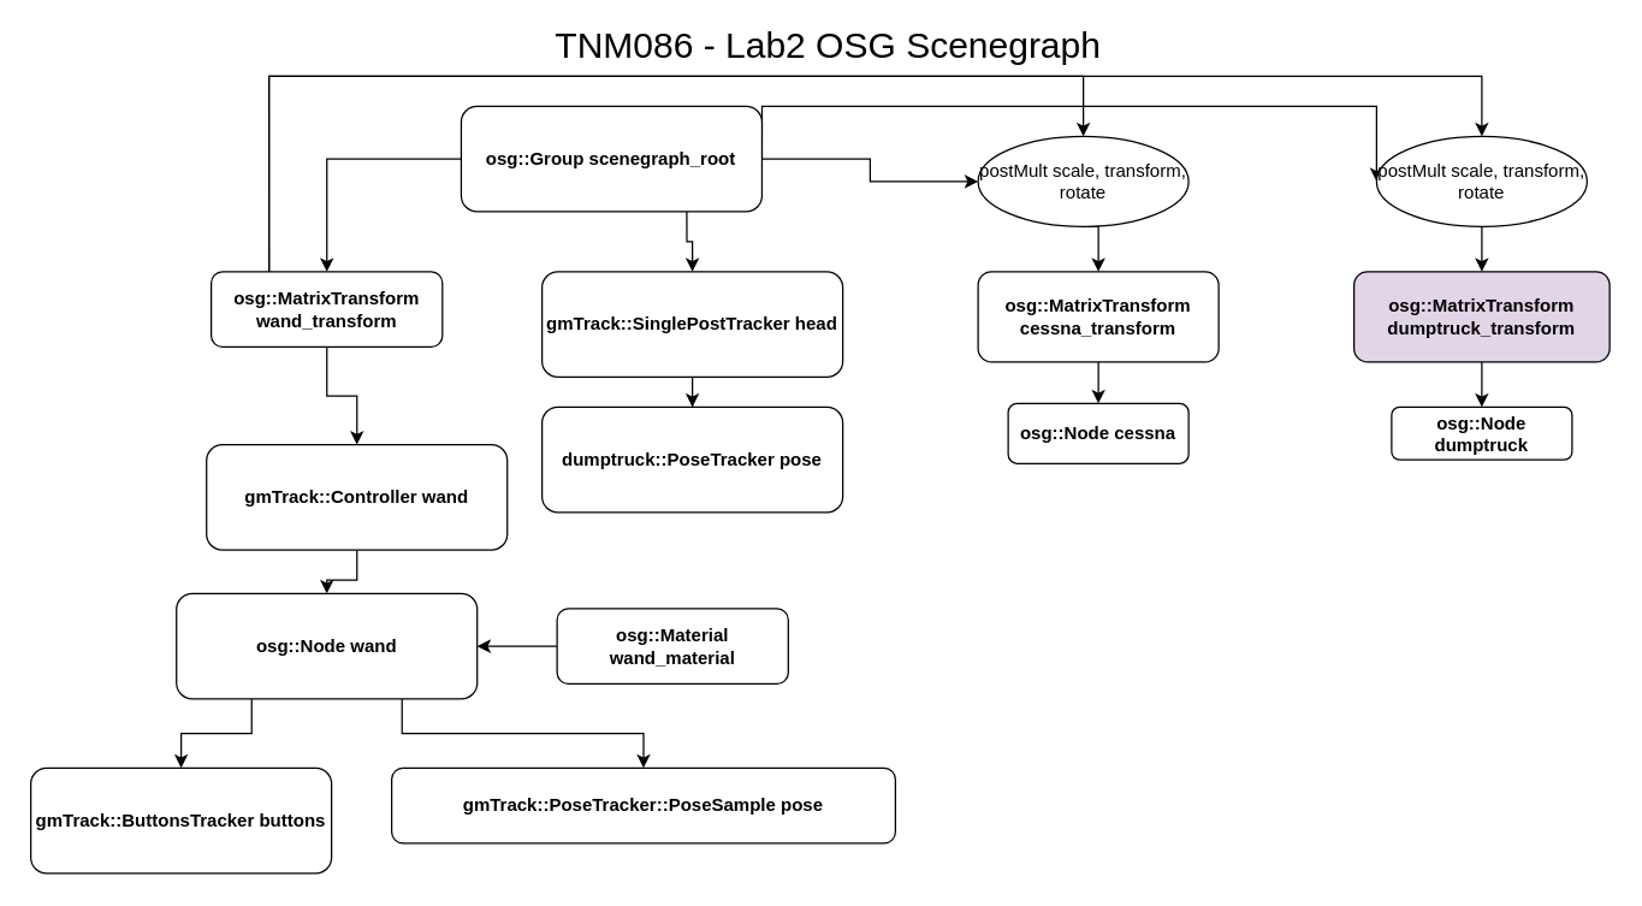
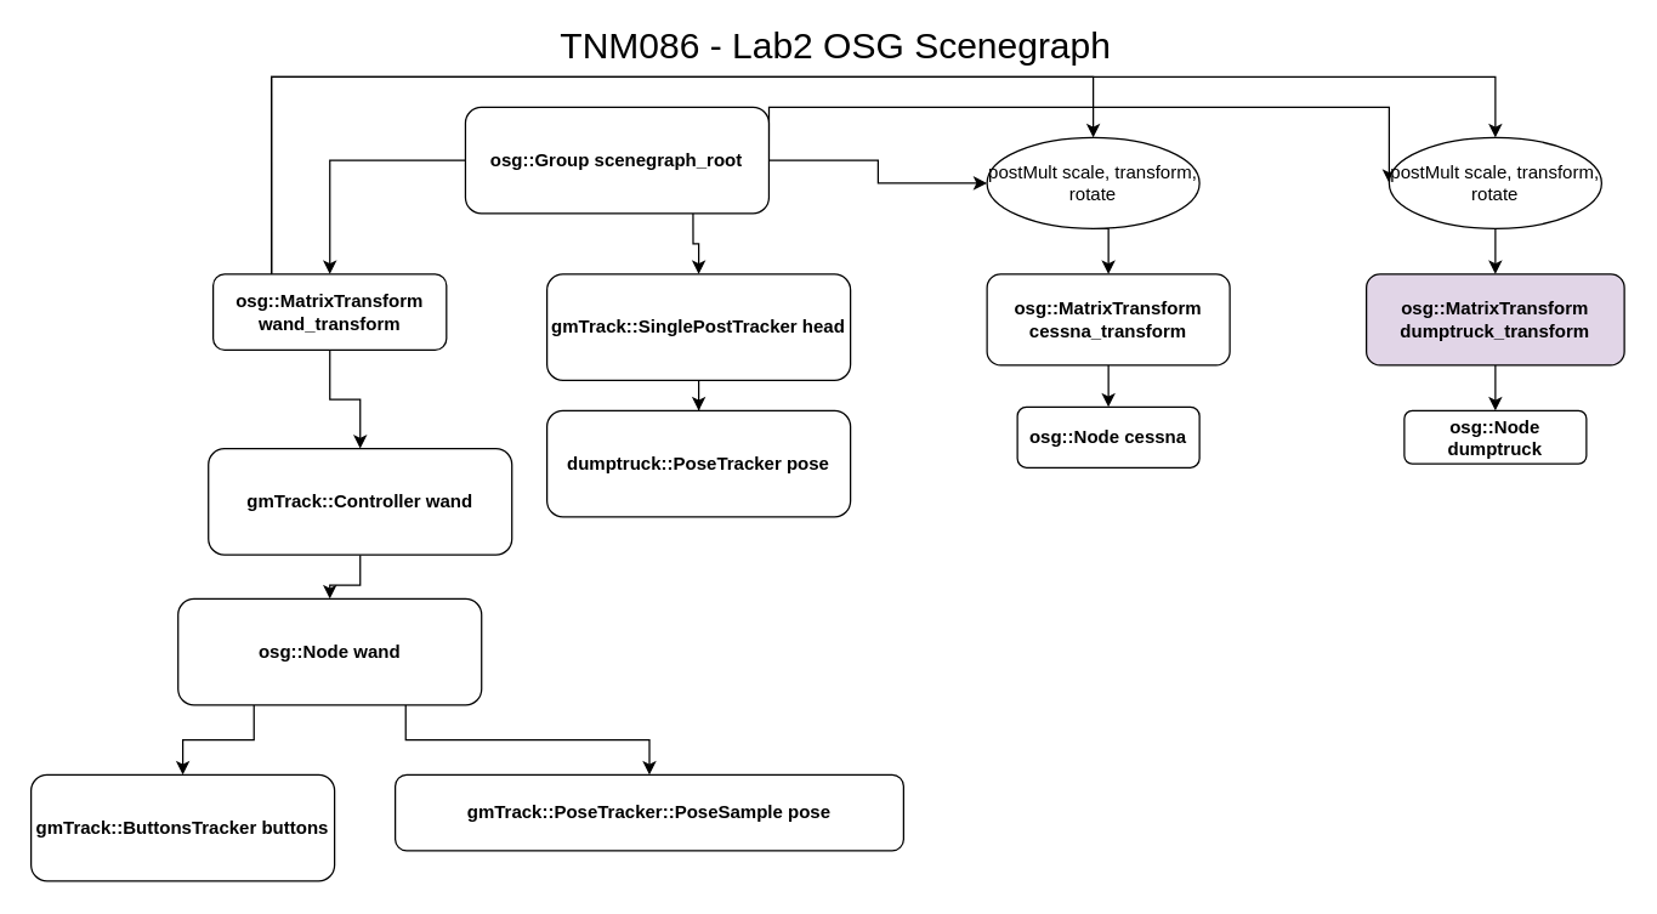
- <mxCell id="15" value="" style="edgeStyle=orthogonalEdgeStyle;rounded=0;orthogonalLoop=1;jettySize=auto;html=1;" parent="1" source="16" target="10" edge="1"><mxGeometry relative="1" as="geometry" /></mxCell>
- <mxCell id="16" value="&lt;b&gt;osg::Material&lt;br&gt;wand_material&lt;br&gt;&lt;/b&gt;" style="rounded=1;whiteSpace=wrap;html=1;" parent="1" vertex="1"><mxGeometry x="370" y="404" width="153.75" height="50" as="geometry" /></mxCell>
